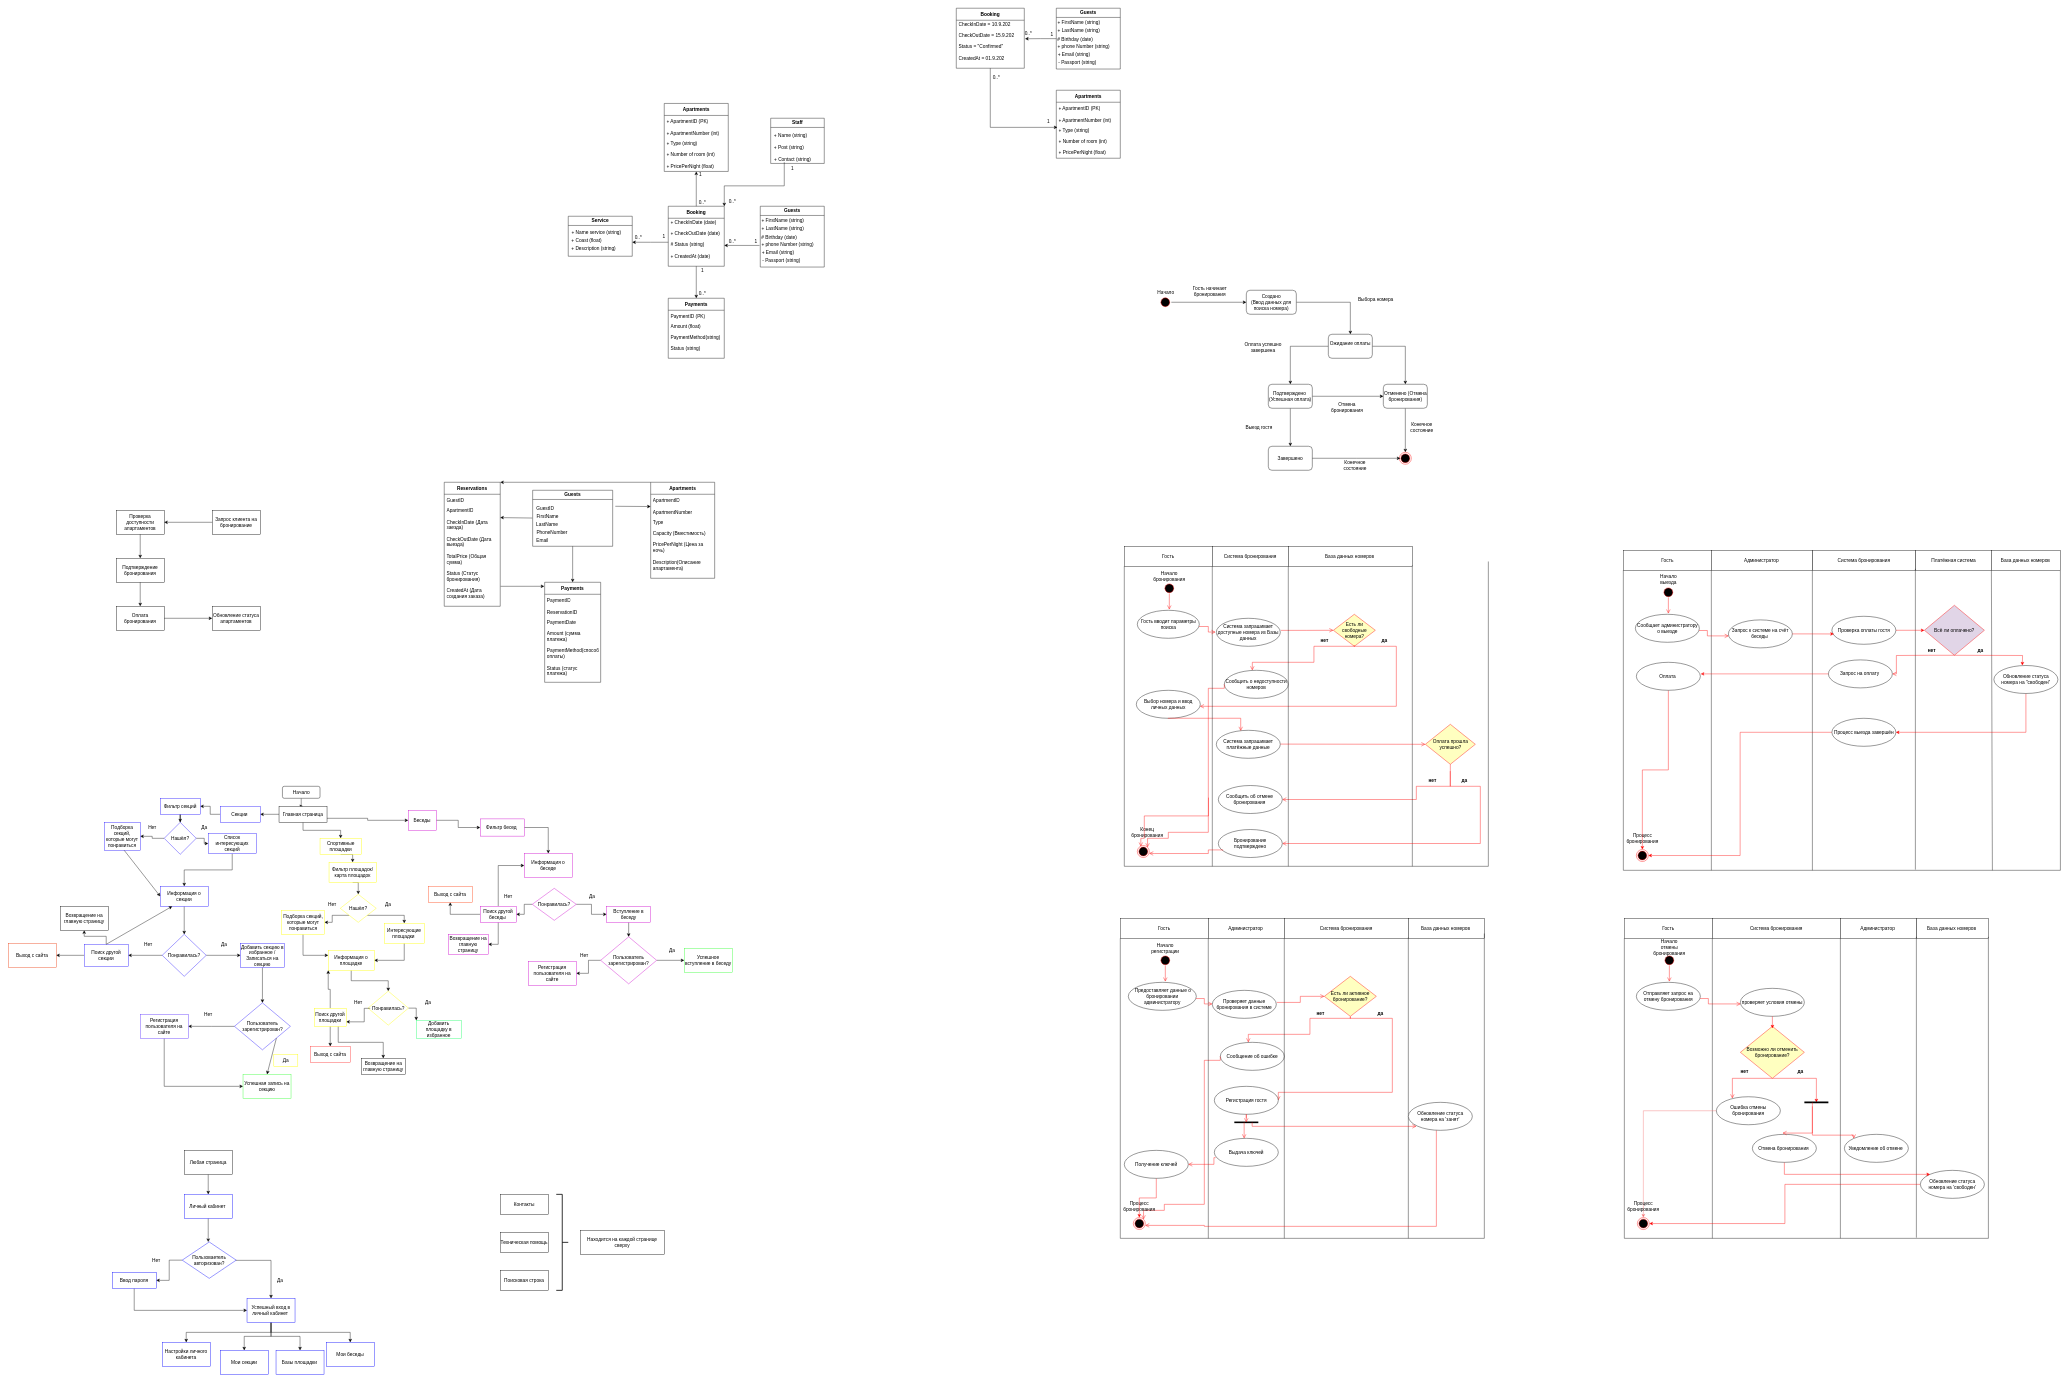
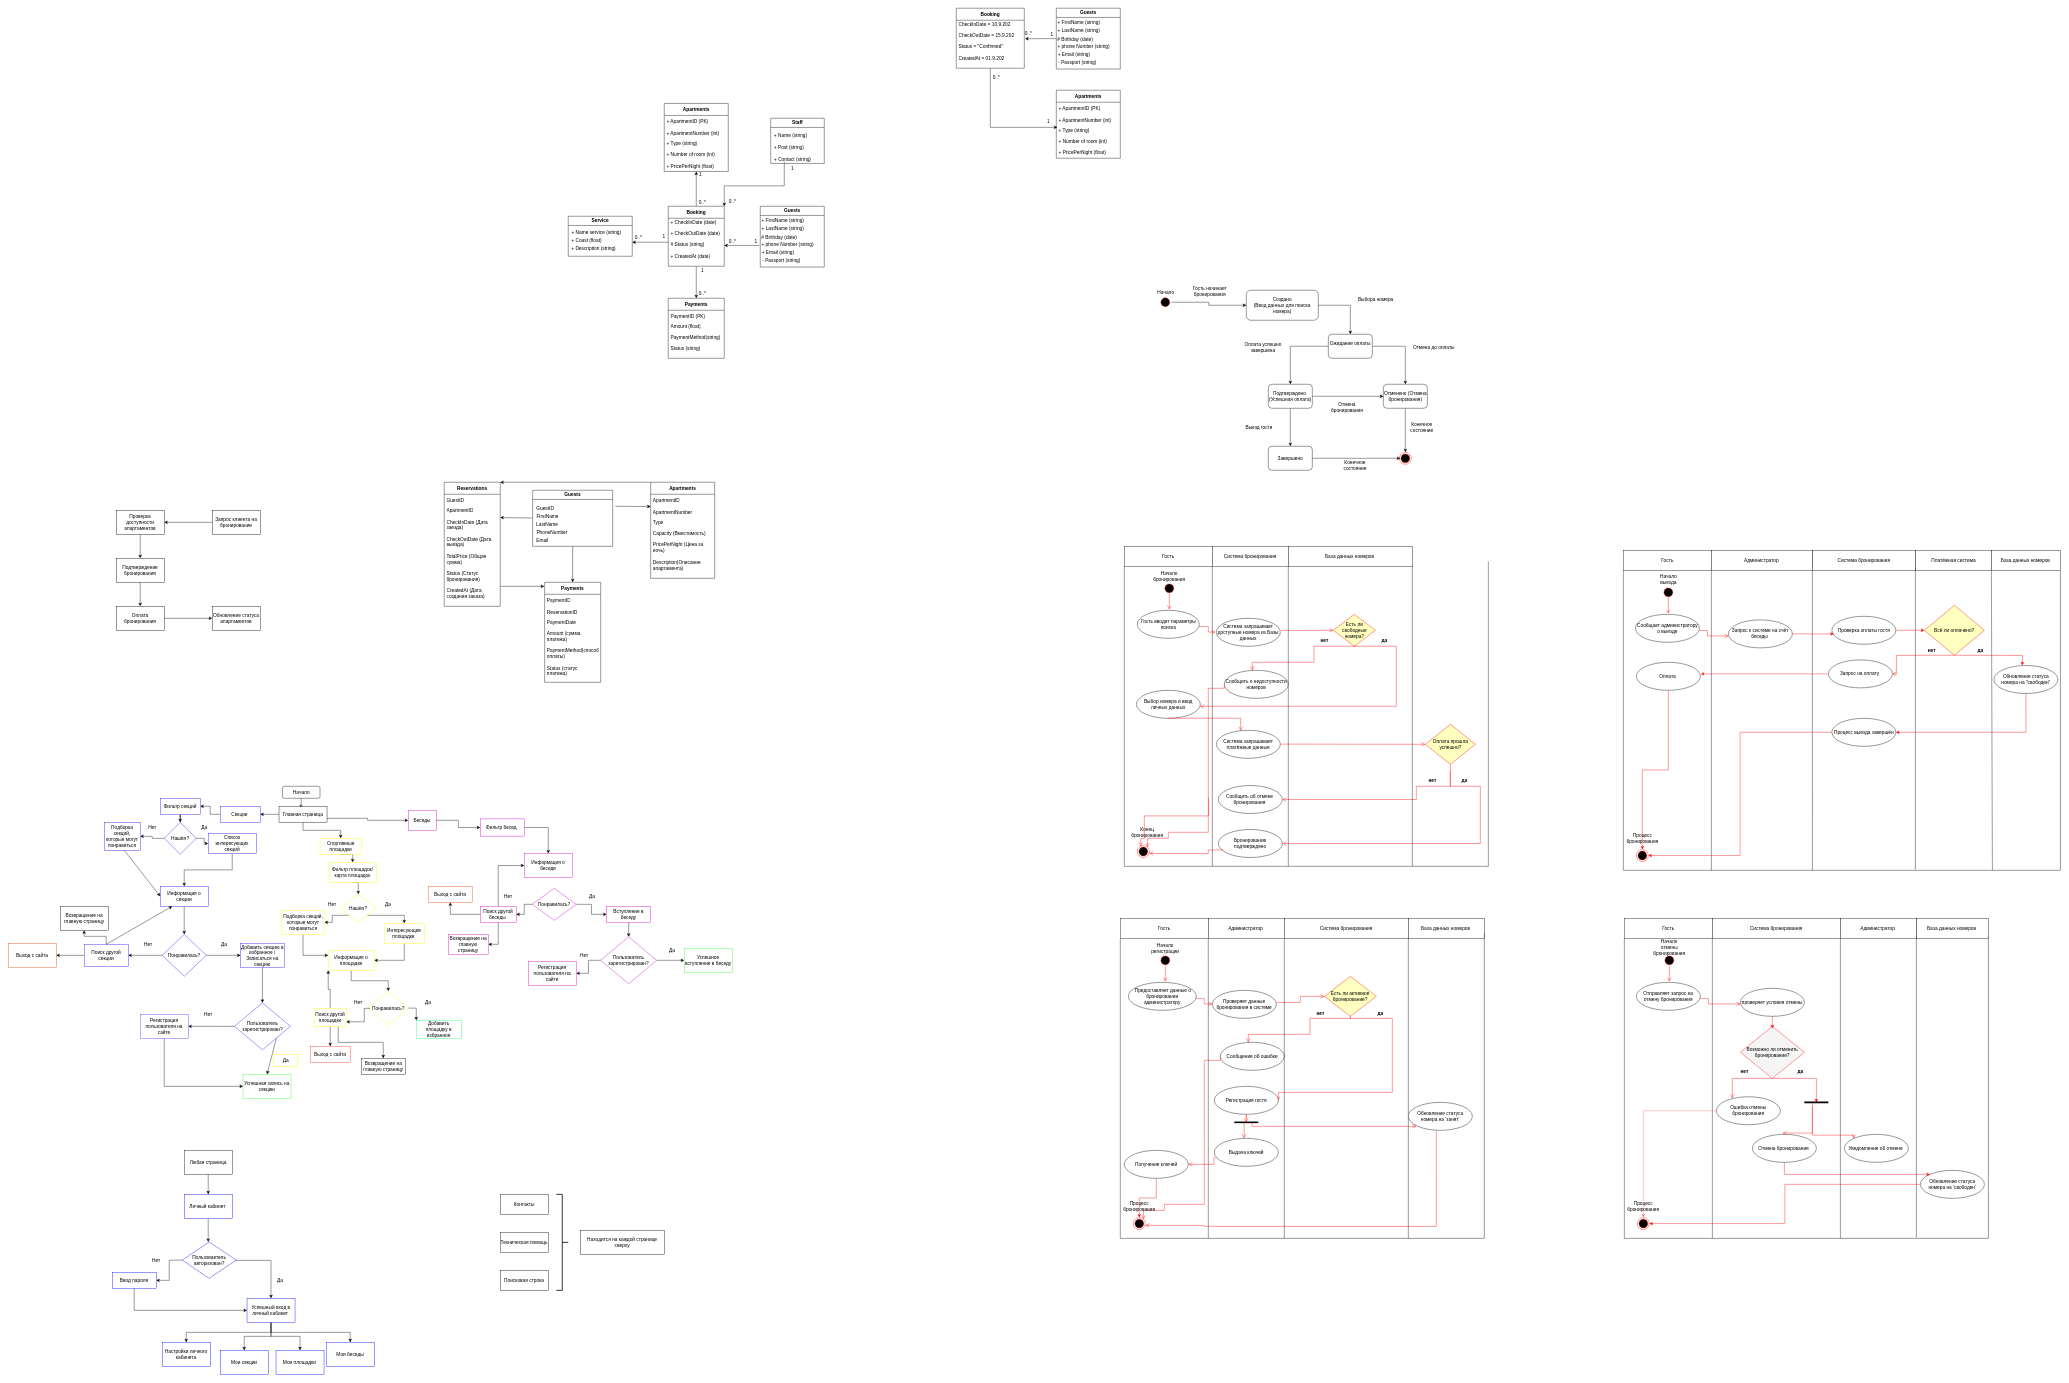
- <mxCell id="361" value="Создано&lt;br&gt;(Ввод данных для поиска номера)" style="rounded=1;whiteSpace=wrap;html=1;" vertex="1" parent="1"><mxGeometry x="3115" y="725" width="125" height="60" as="geometry" /></mxCell>
+ <mxCell id="361" value="Создано&lt;br&gt;(Ввод данных для поиска номера)" style="rounded=1;whiteSpace=wrap;html=1;" vertex="1" parent="1"><mxGeometry x="3115" y="725" width="180" height="75" as="geometry" /></mxCell>
+ <mxCell id="376" value="Отмена до оплаты" style="text;html=1;align=center;verticalAlign=middle;whiteSpace=wrap;rounded=0;" vertex="1" parent="1"><mxGeometry x="3530" y="835" width="107.5" height="65" as="geometry" /></mxCell>
- <mxCell id="331" value="Всё ли оплачено?" style="rhombus;whiteSpace=wrap;html=1;fontColor=#000000;fillColor=#e1d5e7;strokeColor=#ff0000;" parent="1" vertex="1"><mxGeometry x="4810" y="1512.5" width="150" height="125" as="geometry" /></mxCell>
+ <mxCell id="331" value="Всё ли оплачено?" style="rhombus;whiteSpace=wrap;html=1;fontColor=#000000;fillColor=#ffffc0;strokeColor=#ff0000;" parent="1" vertex="1"><mxGeometry x="4810" y="1512.5" width="150" height="125" as="geometry" /></mxCell>
- <mxCell id="298" value="Возможно ли отменить бронирование?" style="rhombus;whiteSpace=wrap;html=1;fontColor=#000000;fillColor=#ffffc0;strokeColor=#ff0000;" parent="1" vertex="1"><mxGeometry x="4350" y="2565" width="160" height="130" as="geometry" /></mxCell>
+ <mxCell id="298" value="Возможно ли отменить бронирование?" style="rhombus;whiteSpace=wrap;html=1;fontColor=#000000;fillColor=#f5f5f5;strokeColor=#ff0000;" parent="1" vertex="1"><mxGeometry x="4350" y="2565" width="160" height="130" as="geometry" /></mxCell>
- <mxCell id="114" value="Базы площадки&amp;nbsp;" style="rounded=0;whiteSpace=wrap;html=1;strokeColor=#0000FF;" parent="1" vertex="1"><mxGeometry x="689.5" y="3375" width="120" height="60" as="geometry" /></mxCell>
+ <mxCell id="114" value="Мои площадки&amp;nbsp;" style="rounded=0;whiteSpace=wrap;html=1;strokeColor=#0000FF;" parent="1" vertex="1"><mxGeometry x="689.5" y="3375" width="120" height="60" as="geometry" /></mxCell>
